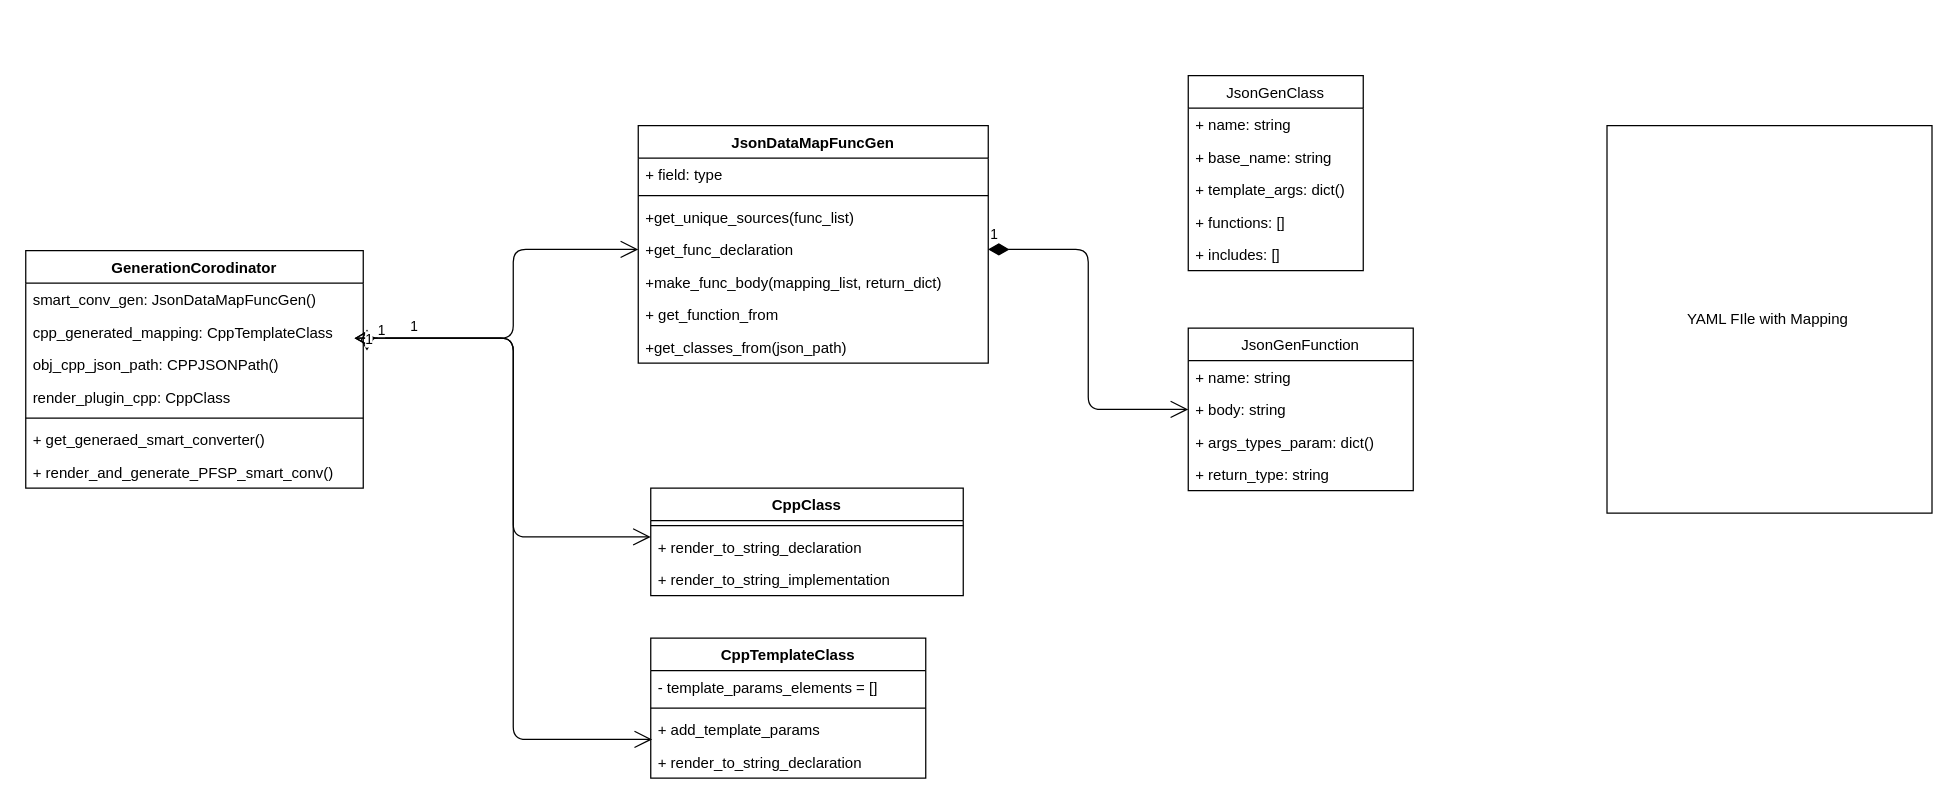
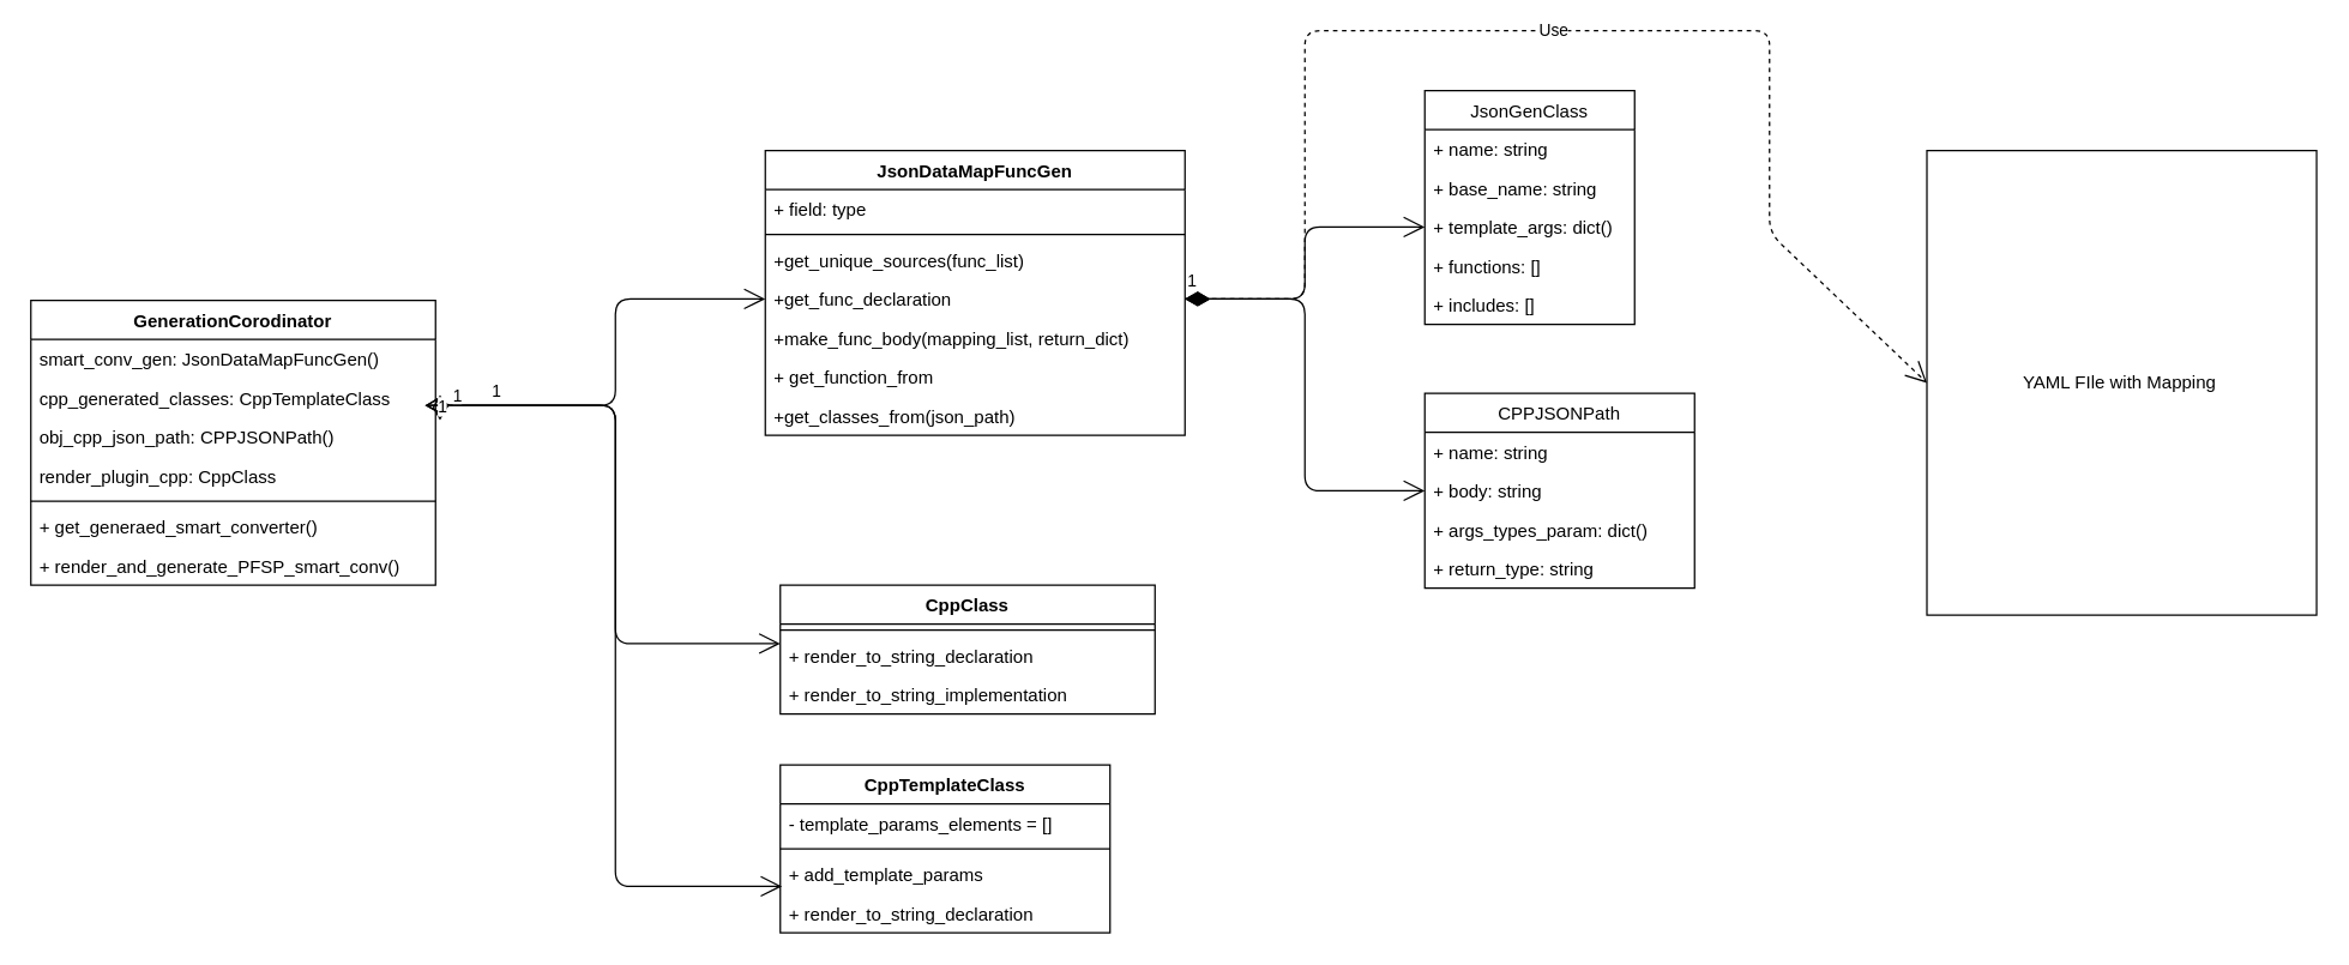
+ <mxCell id="44" value="Use" style="endArrow=open;endSize=12;dashed=1;html=1;exitX=1;exitY=0.5;exitDx=0;exitDy=0;entryX=0;entryY=0.5;entryDx=0;entryDy=0;" parent="1" source="14" target="43" edge="1"><mxGeometry width="160" relative="1" as="geometry"><mxPoint x="820" y="140" as="sourcePoint" /><mxPoint x="980" y="140" as="targetPoint" /><Array as="points"><mxPoint x="870" y="199" /><mxPoint x="870" y="100" /><mxPoint x="870" y="20" /><mxPoint x="1180" y="20" /><mxPoint x="1180" y="155" /></Array></mxGeometry></mxCell>
+ <mxCell id="41" value="1" style="endArrow=open;html=1;endSize=12;startArrow=diamondThin;startSize=14;startFill=1;edgeStyle=orthogonalEdgeStyle;align=left;verticalAlign=bottom;exitX=1;exitY=0.5;exitDx=0;exitDy=0;entryX=0;entryY=0.5;entryDx=0;entryDy=0;" parent="1" source="14" target="33" edge="1"><mxGeometry x="-1" y="3" relative="1" as="geometry"><mxPoint x="710" y="190" as="sourcePoint" /><mxPoint x="870" y="190" as="targetPoint" /></mxGeometry></mxCell>
- <mxCell id="4" value="cpp_generated_mapping: CppTemplateClass" style="text;strokeColor=none;fillColor=none;align=left;verticalAlign=top;spacingLeft=4;spacingRight=4;overflow=hidden;rotatable=0;points=[[0,0.5],[1,0.5]];portConstraint=eastwest;" parent="2" vertex="1"><mxGeometry y="52" width="270" height="26" as="geometry" /></mxCell>
+ <mxCell id="4" value="cpp_generated_classes: CppTemplateClass" style="text;strokeColor=none;fillColor=none;align=left;verticalAlign=top;spacingLeft=4;spacingRight=4;overflow=hidden;rotatable=0;points=[[0,0.5],[1,0.5]];portConstraint=eastwest;" parent="2" vertex="1"><mxGeometry y="52" width="270" height="26" as="geometry" /></mxCell>
- <mxCell id="36" value="JsonGenFunction" style="swimlane;fontStyle=0;childLayout=stackLayout;horizontal=1;startSize=26;fillColor=none;horizontalStack=0;resizeParent=1;resizeParentMax=0;resizeLast=0;collapsible=1;marginBottom=0;" parent="1" vertex="1"><mxGeometry x="950" y="262" width="180" height="130" as="geometry" /></mxCell>
+ <mxCell id="36" value="CPPJSONPath" style="swimlane;fontStyle=0;childLayout=stackLayout;horizontal=1;startSize=26;fillColor=none;horizontalStack=0;resizeParent=1;resizeParentMax=0;resizeLast=0;collapsible=1;marginBottom=0;" parent="1" vertex="1"><mxGeometry x="950" y="262" width="180" height="130" as="geometry" /></mxCell>
